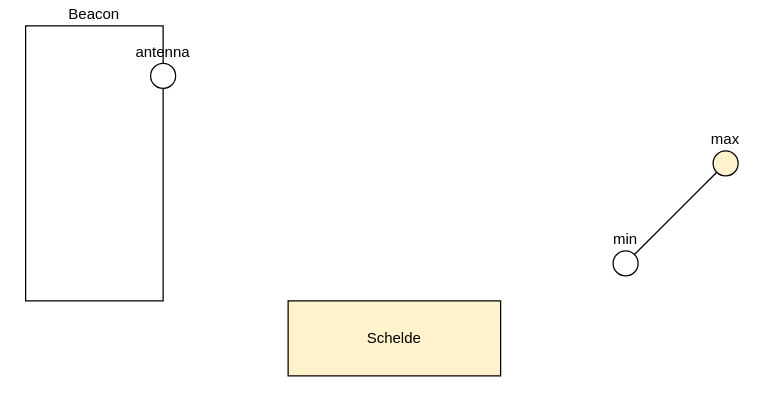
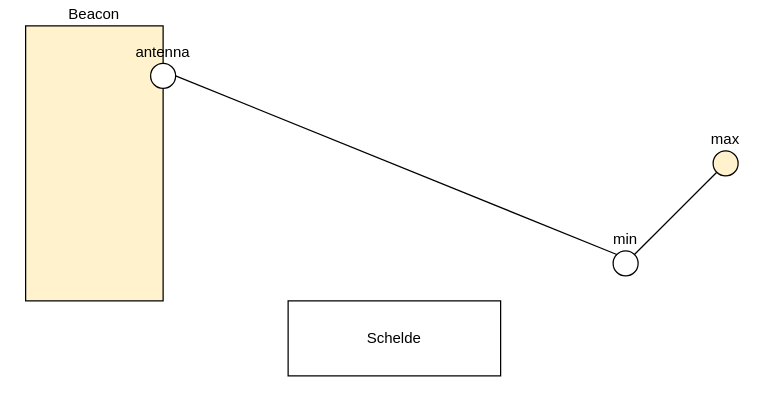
- <mxCell id="3" style="rounded=0;orthogonalLoop=1;jettySize=auto;html=1;exitX=1;exitY=0.5;exitDx=0;exitDy=0;endArrow=none;endFill=0;" edge="1" parent="1" source="4" target="2"><mxGeometry relative="1" as="geometry" /></mxCell>
+ <mxCell id="3" style="rounded=0;orthogonalLoop=1;jettySize=auto;html=1;exitX=1;exitY=0.5;exitDx=0;exitDy=0;entryX=0;entryY=0;entryDx=0;entryDy=0;endArrow=none;endFill=0;" edge="1" parent="1" source="4" target="6"><mxGeometry relative="1" as="geometry" /></mxCell>
- <mxCell id="2" value="Beacon" style="rounded=0;whiteSpace=wrap;html=1;labelPosition=center;verticalLabelPosition=top;align=center;verticalAlign=bottom;" vertex="1" parent="1"><mxGeometry x="20" y="20" width="110" height="220" as="geometry" /></mxCell>
+ <mxCell id="2" value="Beacon" style="rounded=0;whiteSpace=wrap;html=1;labelPosition=center;verticalLabelPosition=top;align=center;verticalAlign=bottom;fillColor=#fff2cc;" vertex="1" parent="1"><mxGeometry x="20" y="20" width="110" height="220" as="geometry" /></mxCell>
- <mxCell id="5" value="Schelde" style="rounded=0;whiteSpace=wrap;html=1;fillColor=#fff2cc;" vertex="1" parent="1"><mxGeometry x="230" y="240" width="170" height="60" as="geometry" /></mxCell>
+ <mxCell id="5" value="Schelde" style="rounded=0;whiteSpace=wrap;html=1;" vertex="1" parent="1"><mxGeometry x="230" y="240" width="170" height="60" as="geometry" /></mxCell>
